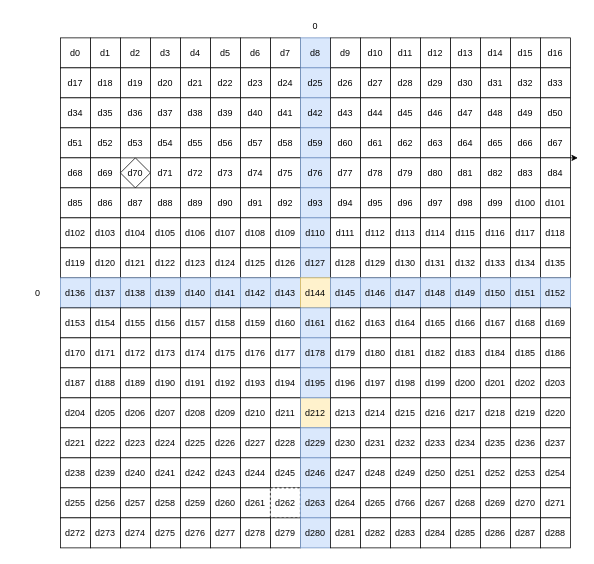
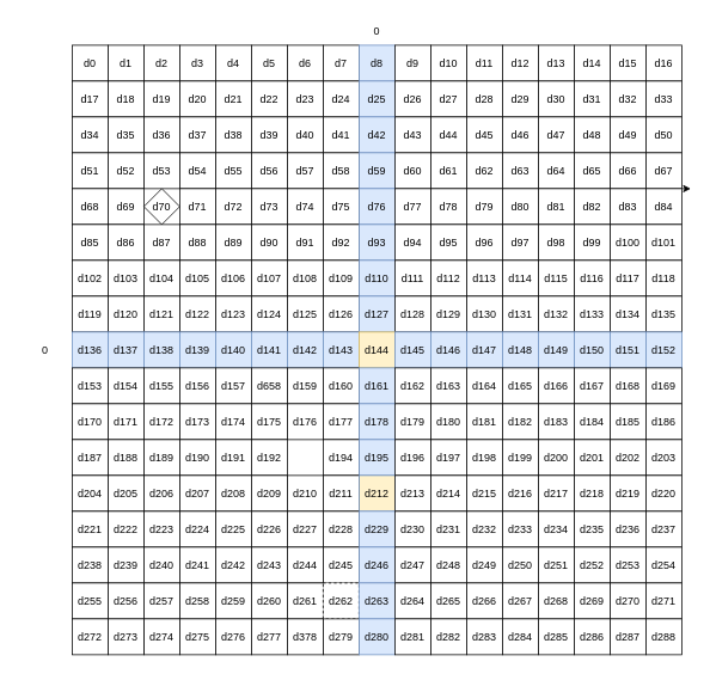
- <mxCell id="161" value="d158" style="rounded=0;whiteSpace=wrap;html=1;container=0;" vertex="1" parent="1"><mxGeometry x="280" y="410" width="40" height="40" as="geometry" /></mxCell>
+ <mxCell id="161" value="d658" style="rounded=0;whiteSpace=wrap;html=1;container=0;" vertex="1" parent="1"><mxGeometry x="280" y="410" width="40" height="40" as="geometry" /></mxCell>
- <mxCell id="196" value="d193" style="rounded=0;whiteSpace=wrap;html=1;container=0;" vertex="1" parent="1"><mxGeometry x="320" y="490" width="40" height="40" as="geometry" /></mxCell>
- <mxCell id="269" value="d766" style="rounded=0;whiteSpace=wrap;html=1;container=0;" vertex="1" parent="1"><mxGeometry x="520" y="650" width="40" height="40" as="geometry" /></mxCell>
+ <mxCell id="269" value="d266" style="rounded=0;whiteSpace=wrap;html=1;container=0;" vertex="1" parent="1"><mxGeometry x="520" y="650" width="40" height="40" as="geometry" /></mxCell>
- <mxCell id="280" value="d278" style="rounded=0;whiteSpace=wrap;html=1;container=0;" vertex="1" parent="1"><mxGeometry x="320" y="690" width="40" height="40" as="geometry" /></mxCell>
+ <mxCell id="280" value="d378" style="rounded=0;whiteSpace=wrap;html=1;container=0;" vertex="1" parent="1"><mxGeometry x="320" y="690" width="40" height="40" as="geometry" /></mxCell>
